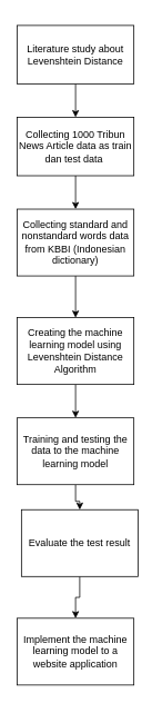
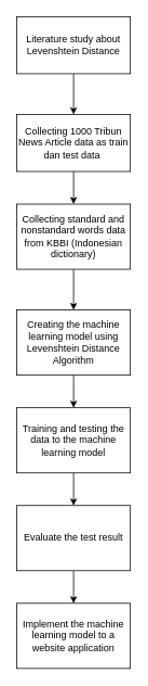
- <mxCell id="3" value="Literature study about Levenshtein Distance" style="rounded=0;whiteSpace=wrap;html=1;" vertex="1" parent="1"><mxGeometry x="20" y="30" width="140" height="70" as="geometry" /></mxCell>
+ <mxCell id="3" value="Literature study about Levenshtein Distance" style="rounded=0;whiteSpace=wrap;html=1;" vertex="1" parent="1"><mxGeometry x="20" y="20" width="140" height="70" as="geometry" /></mxCell>
- <mxCell id="13" value="Evaluate the test result" style="rounded=0;whiteSpace=wrap;html=1;" vertex="1" parent="1"><mxGeometry x="25" y="610" width="140" height="80" as="geometry" /></mxCell>
+ <mxCell id="13" value="Evaluate the test result" style="rounded=0;whiteSpace=wrap;html=1;" vertex="1" parent="1"><mxGeometry x="20" y="620" width="140" height="80" as="geometry" /></mxCell>
